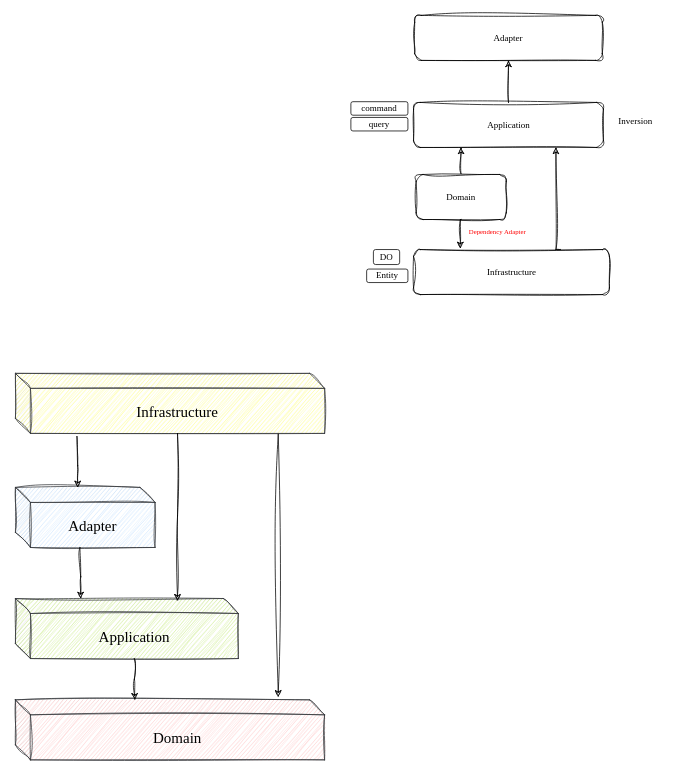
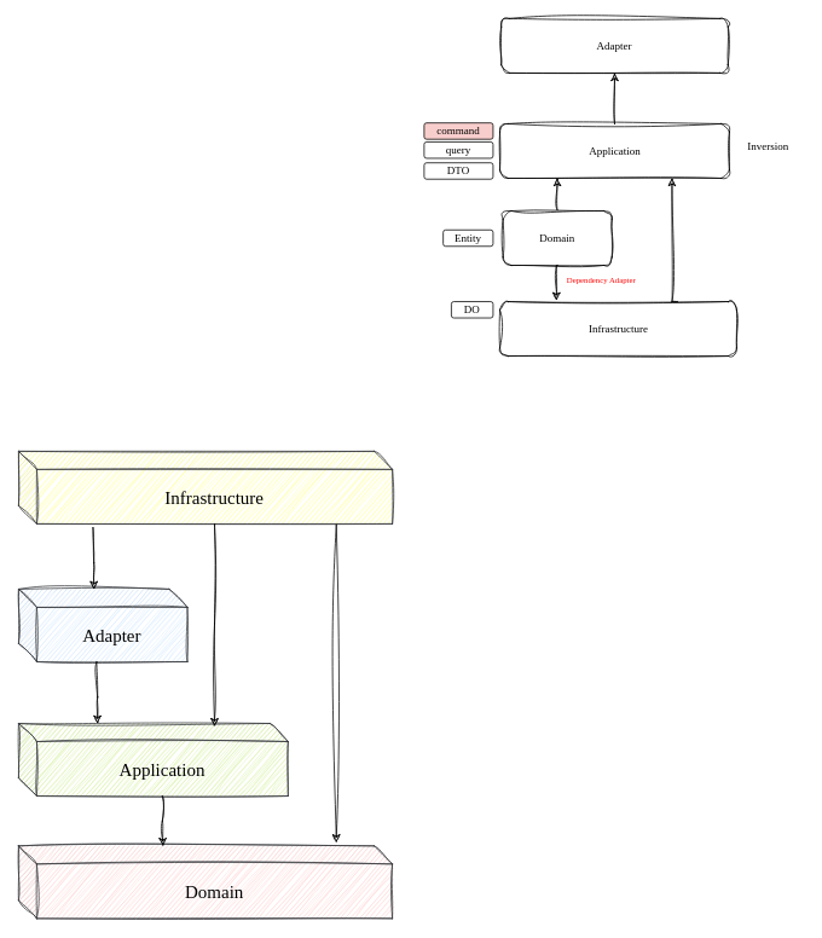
- <mxCell id="9" value="command" style="rounded=1;whiteSpace=wrap;html=1;hachureGap=4;fontFamily=Architects Daughter;fontSource=https%3A%2F%2Ffonts.googleapis.com%2Fcss%3Ffamily%3DArchitects%2BDaughter;" parent="1" vertex="1"><mxGeometry x="467" y="135" width="76" height="18" as="geometry" /></mxCell>
+ <mxCell id="9" value="command" style="rounded=1;whiteSpace=wrap;html=1;hachureGap=4;fontFamily=Architects Daughter;fontSource=https%3A%2F%2Ffonts.googleapis.com%2Fcss%3Ffamily%3DArchitects%2BDaughter;fillColor=#f8cecc;" parent="1" vertex="1"><mxGeometry x="467" y="135" width="76" height="18" as="geometry" /></mxCell>
+ <mxCell id="11" value="DTO" style="rounded=1;whiteSpace=wrap;html=1;hachureGap=4;fontFamily=Architects Daughter;fontSource=https%3A%2F%2Ffonts.googleapis.com%2Fcss%3Ffamily%3DArchitects%2BDaughter;" parent="1" vertex="1"><mxGeometry x="467" y="179" width="76" height="18" as="geometry" /></mxCell>
- <mxCell id="13" value="DO" style="rounded=1;whiteSpace=wrap;html=1;hachureGap=4;fontFamily=Architects Daughter;fontSource=https%3A%2F%2Ffonts.googleapis.com%2Fcss%3Ffamily%3DArchitects%2BDaughter;" parent="1" vertex="1"><mxGeometry x="497" y="332" width="35" height="20" as="geometry" /></mxCell>
+ <mxCell id="13" value="DO" style="rounded=1;whiteSpace=wrap;html=1;hachureGap=4;fontFamily=Architects Daughter;fontSource=https%3A%2F%2Ffonts.googleapis.com%2Fcss%3Ffamily%3DArchitects%2BDaughter;" parent="1" vertex="1"><mxGeometry x="497" y="332" width="46" height="18" as="geometry" /></mxCell>
- <mxCell id="12" value="Entity" style="rounded=1;whiteSpace=wrap;html=1;hachureGap=4;fontFamily=Architects Daughter;fontSource=https%3A%2F%2Ffonts.googleapis.com%2Fcss%3Ffamily%3DArchitects%2BDaughter;" parent="1" vertex="1"><mxGeometry x="488" y="358" width="55" height="18" as="geometry" /></mxCell>
+ <mxCell id="12" value="Entity" style="rounded=1;whiteSpace=wrap;html=1;hachureGap=4;fontFamily=Architects Daughter;fontSource=https%3A%2F%2Ffonts.googleapis.com%2Fcss%3Ffamily%3DArchitects%2BDaughter;" parent="1" vertex="1"><mxGeometry x="488" y="253" width="55" height="18" as="geometry" /></mxCell>
